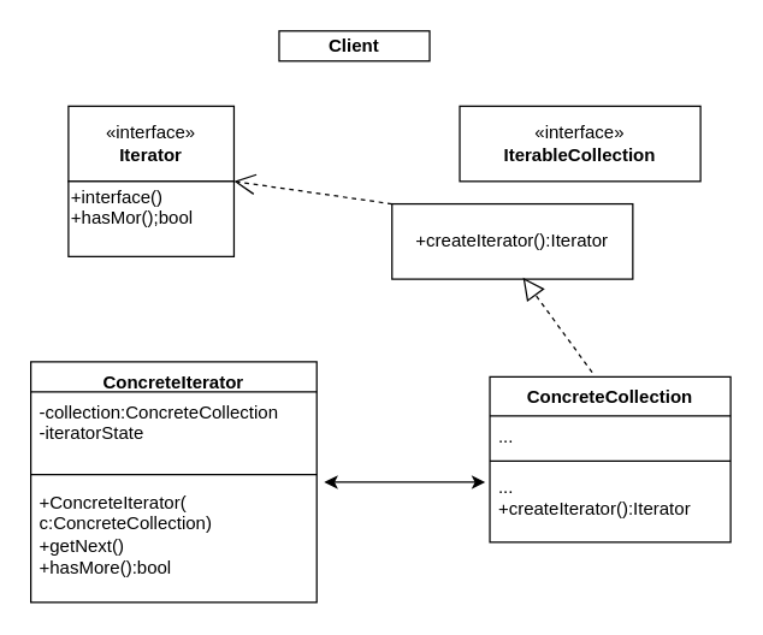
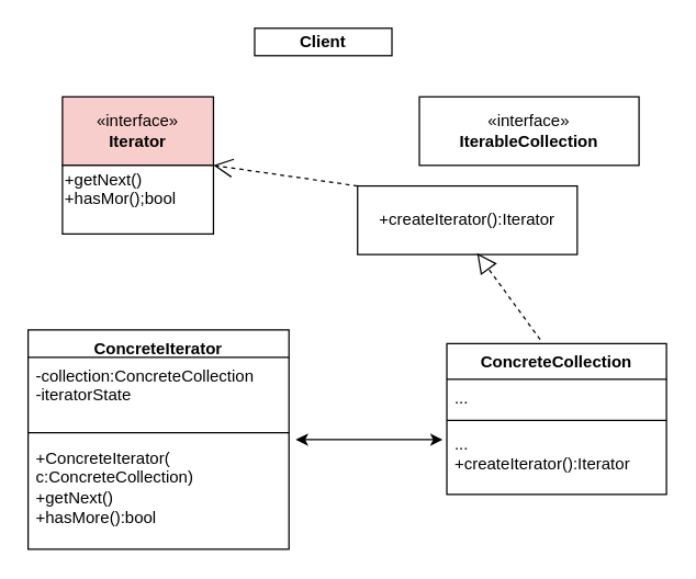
- <mxCell id="7" value="«interface»&lt;br&gt;&lt;b&gt;Iterator&lt;/b&gt;" style="html=1;whiteSpace=wrap;" vertex="1" parent="1"><mxGeometry x="45" y="70" width="110" height="50" as="geometry" /></mxCell>
+ <mxCell id="7" value="«interface»&lt;br&gt;&lt;b&gt;Iterator&lt;/b&gt;" style="html=1;whiteSpace=wrap;fillColor=#f8cecc;" vertex="1" parent="1"><mxGeometry x="45" y="70" width="110" height="50" as="geometry" /></mxCell>
- <mxCell id="9" value="+interface()&lt;div&gt;+hasMor();bool&lt;/div&gt;&lt;div&gt;&lt;br&gt;&lt;/div&gt;" style="html=1;whiteSpace=wrap;align=left;" vertex="1" parent="1"><mxGeometry x="45" y="120" width="110" height="50" as="geometry" /></mxCell>
+ <mxCell id="9" value="+getNext()&lt;div&gt;+hasMor();bool&lt;/div&gt;&lt;div&gt;&lt;br&gt;&lt;/div&gt;" style="html=1;whiteSpace=wrap;align=left;" vertex="1" parent="1"><mxGeometry x="45" y="120" width="110" height="50" as="geometry" /></mxCell>
